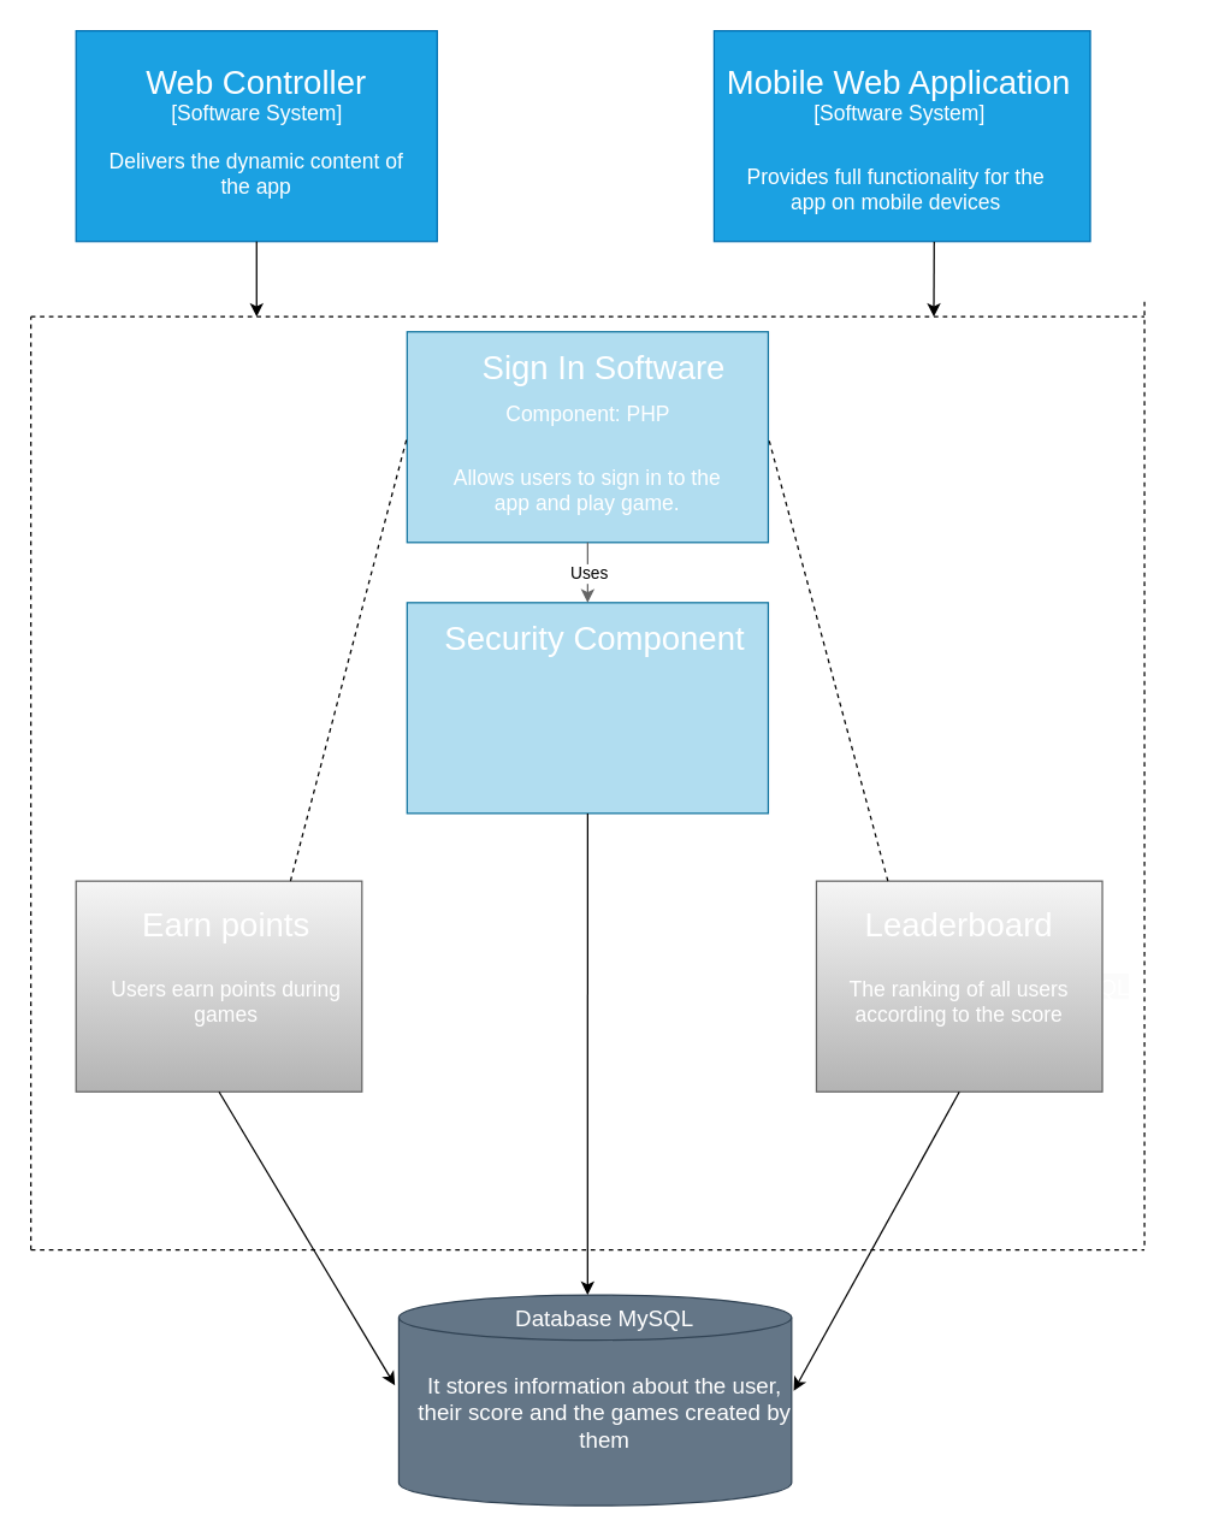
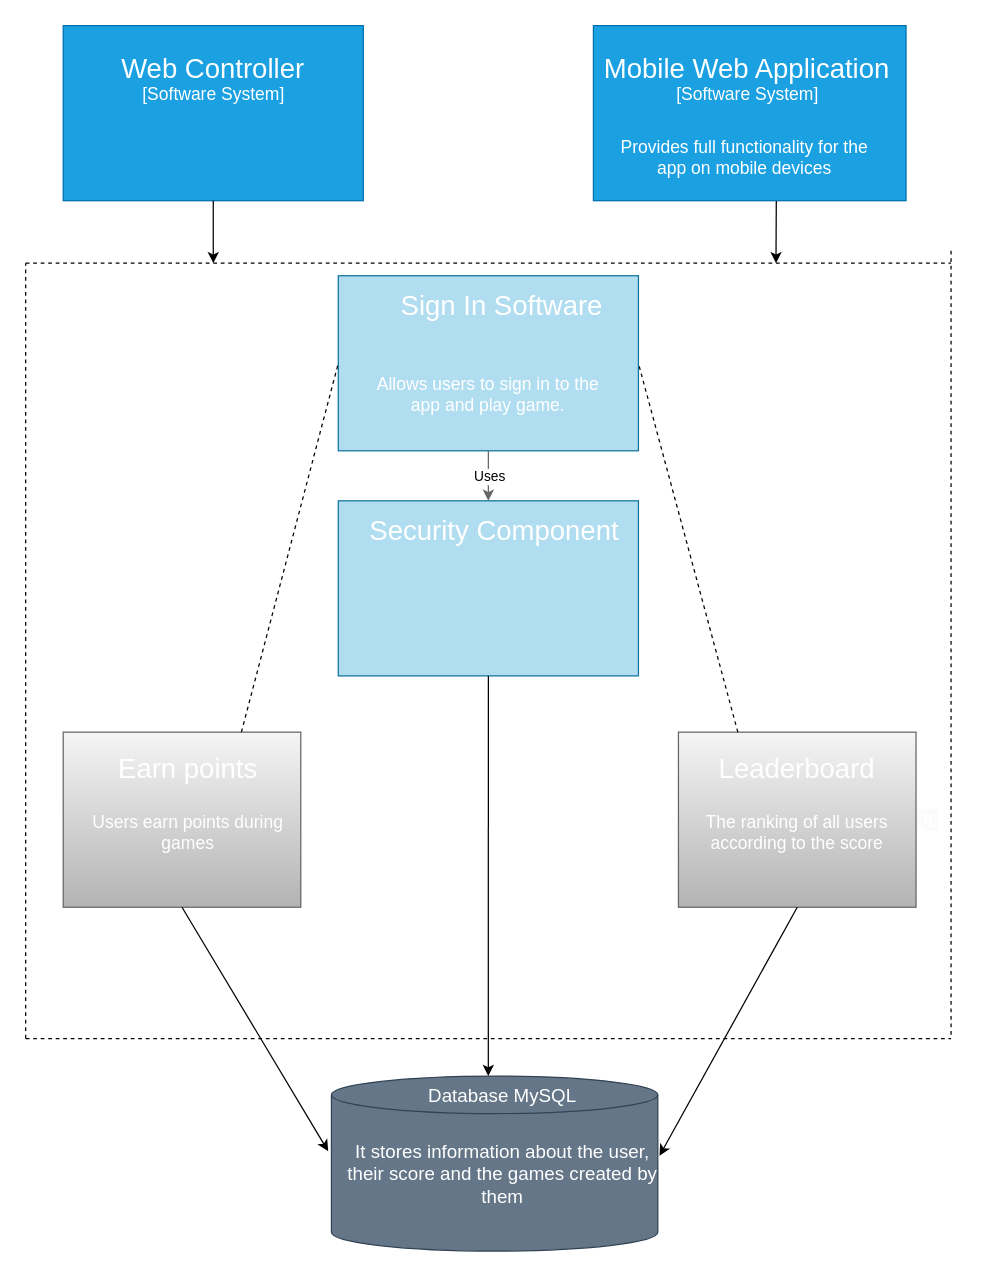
- <mxCell id="22" value="&lt;font style=&quot;font-size: 14px;&quot; color=&quot;#ffffff&quot;&gt;Delivers the dynamic content of the app&lt;/font&gt;" style="text;html=1;strokeColor=none;fillColor=none;align=center;verticalAlign=middle;whiteSpace=wrap;rounded=0;" vertex="1" parent="1"><mxGeometry x="70" y="100" width="200" height="30" as="geometry" /></mxCell>
- <mxCell id="11" value="&lt;font color=&quot;#ffffff&quot; style=&quot;font-size: 14px;&quot;&gt;Component: PHP&lt;/font&gt;" style="text;html=1;strokeColor=none;fillColor=none;align=center;verticalAlign=middle;whiteSpace=wrap;rounded=0;" parent="1" vertex="1"><mxGeometry x="331.5" y="260" width="117" height="30" as="geometry" /></mxCell>
- <mxCell id="9" value="&lt;font color=&quot;#ffffff&quot; style=&quot;font-size: 14px;&quot;&gt;Allows users to sign in to the app and play game.&lt;/font&gt;" style="text;html=1;strokeColor=none;fillColor=none;align=center;verticalAlign=middle;whiteSpace=wrap;rounded=0;" parent="1" vertex="1"><mxGeometry x="290" y="310" width="200" height="30" as="geometry" /></mxCell>
+ <mxCell id="9" value="&lt;font color=&quot;#ffffff&quot; style=&quot;font-size: 14px;&quot;&gt;Allows users to sign in to the app and play game.&lt;/font&gt;" style="text;html=1;strokeColor=none;fillColor=none;align=center;verticalAlign=middle;whiteSpace=wrap;rounded=0;" parent="1" vertex="1"><mxGeometry x="290" y="300" width="200" height="30" as="geometry" /></mxCell>
